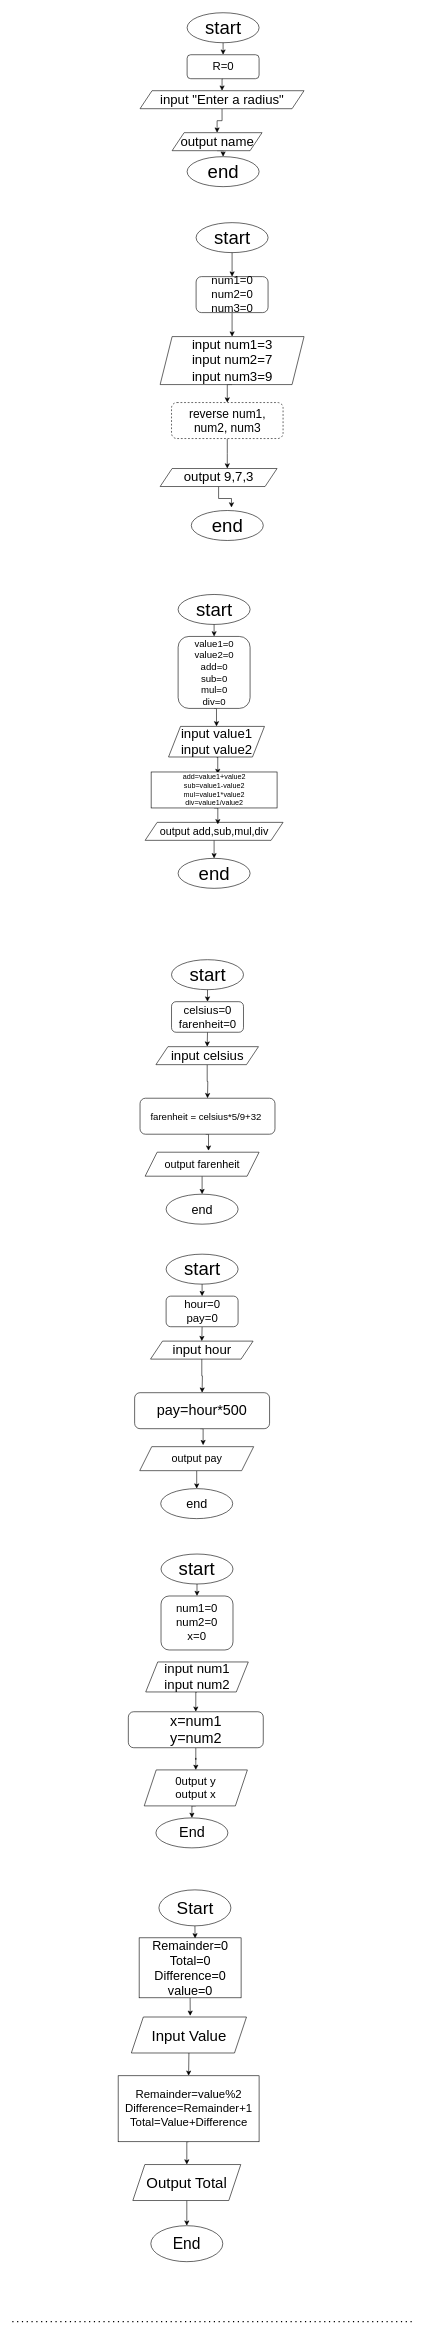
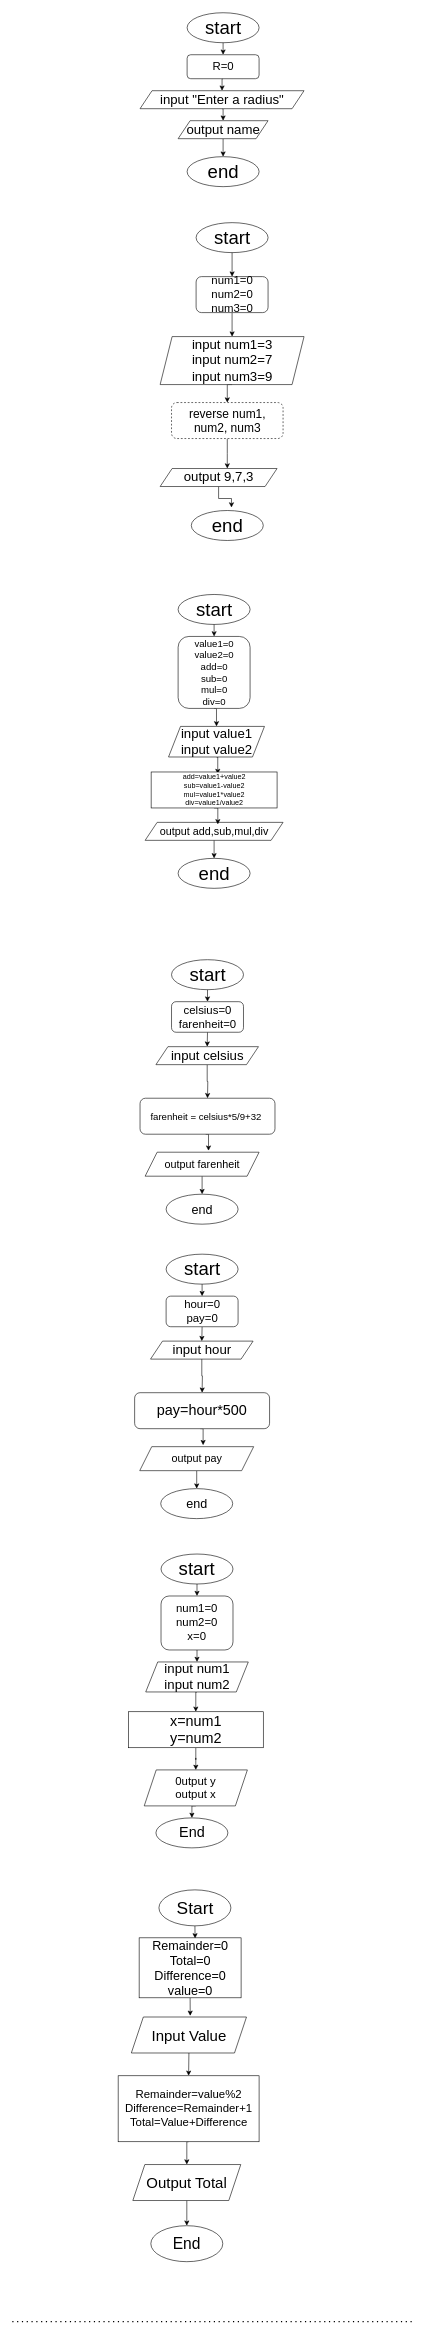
- <mxCell id="9" value="&lt;font style=&quot;font-size: 22px&quot;&gt;output name&lt;/font&gt;" style="shape=parallelogram;perimeter=parallelogramPerimeter;whiteSpace=wrap;html=1;fixedSize=1;" parent="1" vertex="1"><mxGeometry x="286.5" y="220" width="150" height="30" as="geometry" /></mxCell>
+ <mxCell id="9" value="&lt;font style=&quot;font-size: 22px&quot;&gt;output name&lt;/font&gt;" style="shape=parallelogram;perimeter=parallelogramPerimeter;whiteSpace=wrap;html=1;fixedSize=1;" parent="1" vertex="1"><mxGeometry x="296.5" y="200" width="150" height="30" as="geometry" /></mxCell>
+ <mxCell id="55" style="edgeStyle=orthogonalEdgeStyle;rounded=0;orthogonalLoop=1;jettySize=auto;html=1;exitX=0.5;exitY=1;exitDx=0;exitDy=0;entryX=0.5;entryY=0;entryDx=0;entryDy=0;" parent="1" source="56" target="59" edge="1"><mxGeometry relative="1" as="geometry" /></mxCell>
- <mxCell id="62" value="&lt;font style=&quot;font-size: 24px&quot;&gt;x=num1&lt;br&gt;y=num2&lt;br&gt;&lt;/font&gt;" style="rounded=1;whiteSpace=wrap;html=1;" parent="1" vertex="1"><mxGeometry x="213.5" y="2853" width="225" height="60" as="geometry" /></mxCell>
+ <mxCell id="62" value="&lt;font style=&quot;font-size: 24px&quot;&gt;x=num1&lt;br&gt;y=num2&lt;br&gt;&lt;/font&gt;" style="whiteSpace=wrap;html=1;rounded=0;" parent="1" vertex="1"><mxGeometry x="213.5" y="2853" width="225" height="60" as="geometry" /></mxCell>
